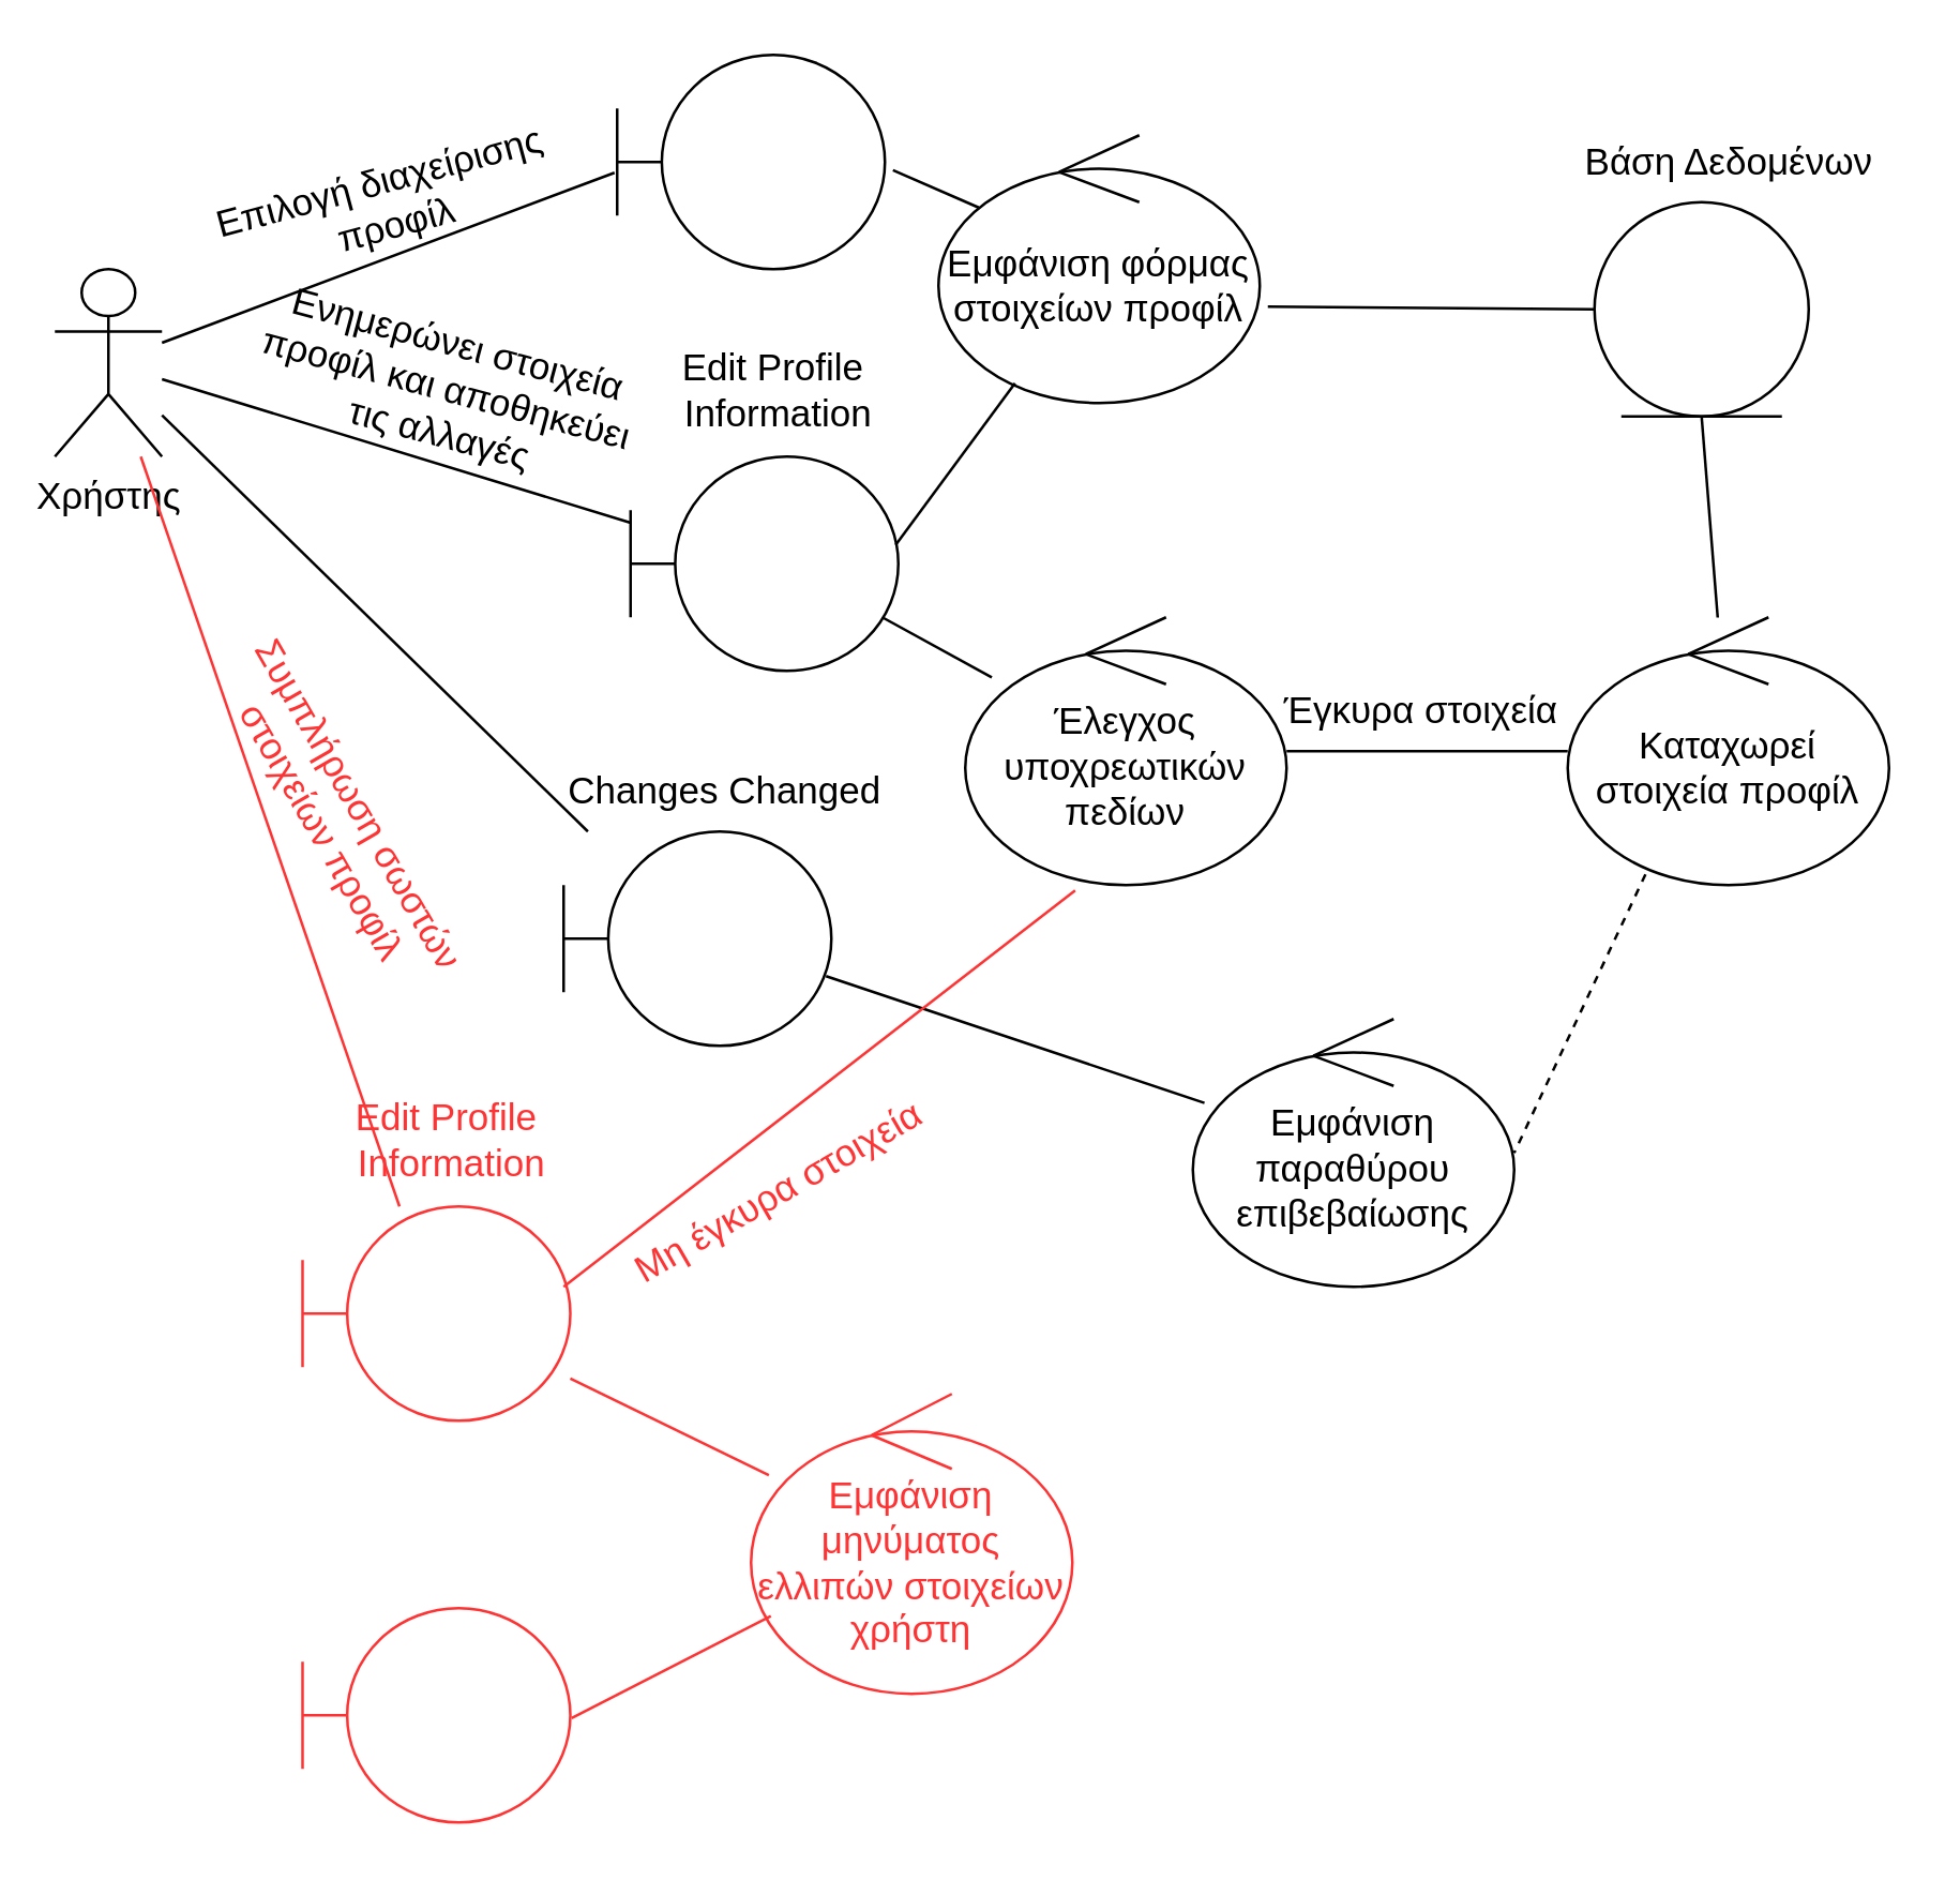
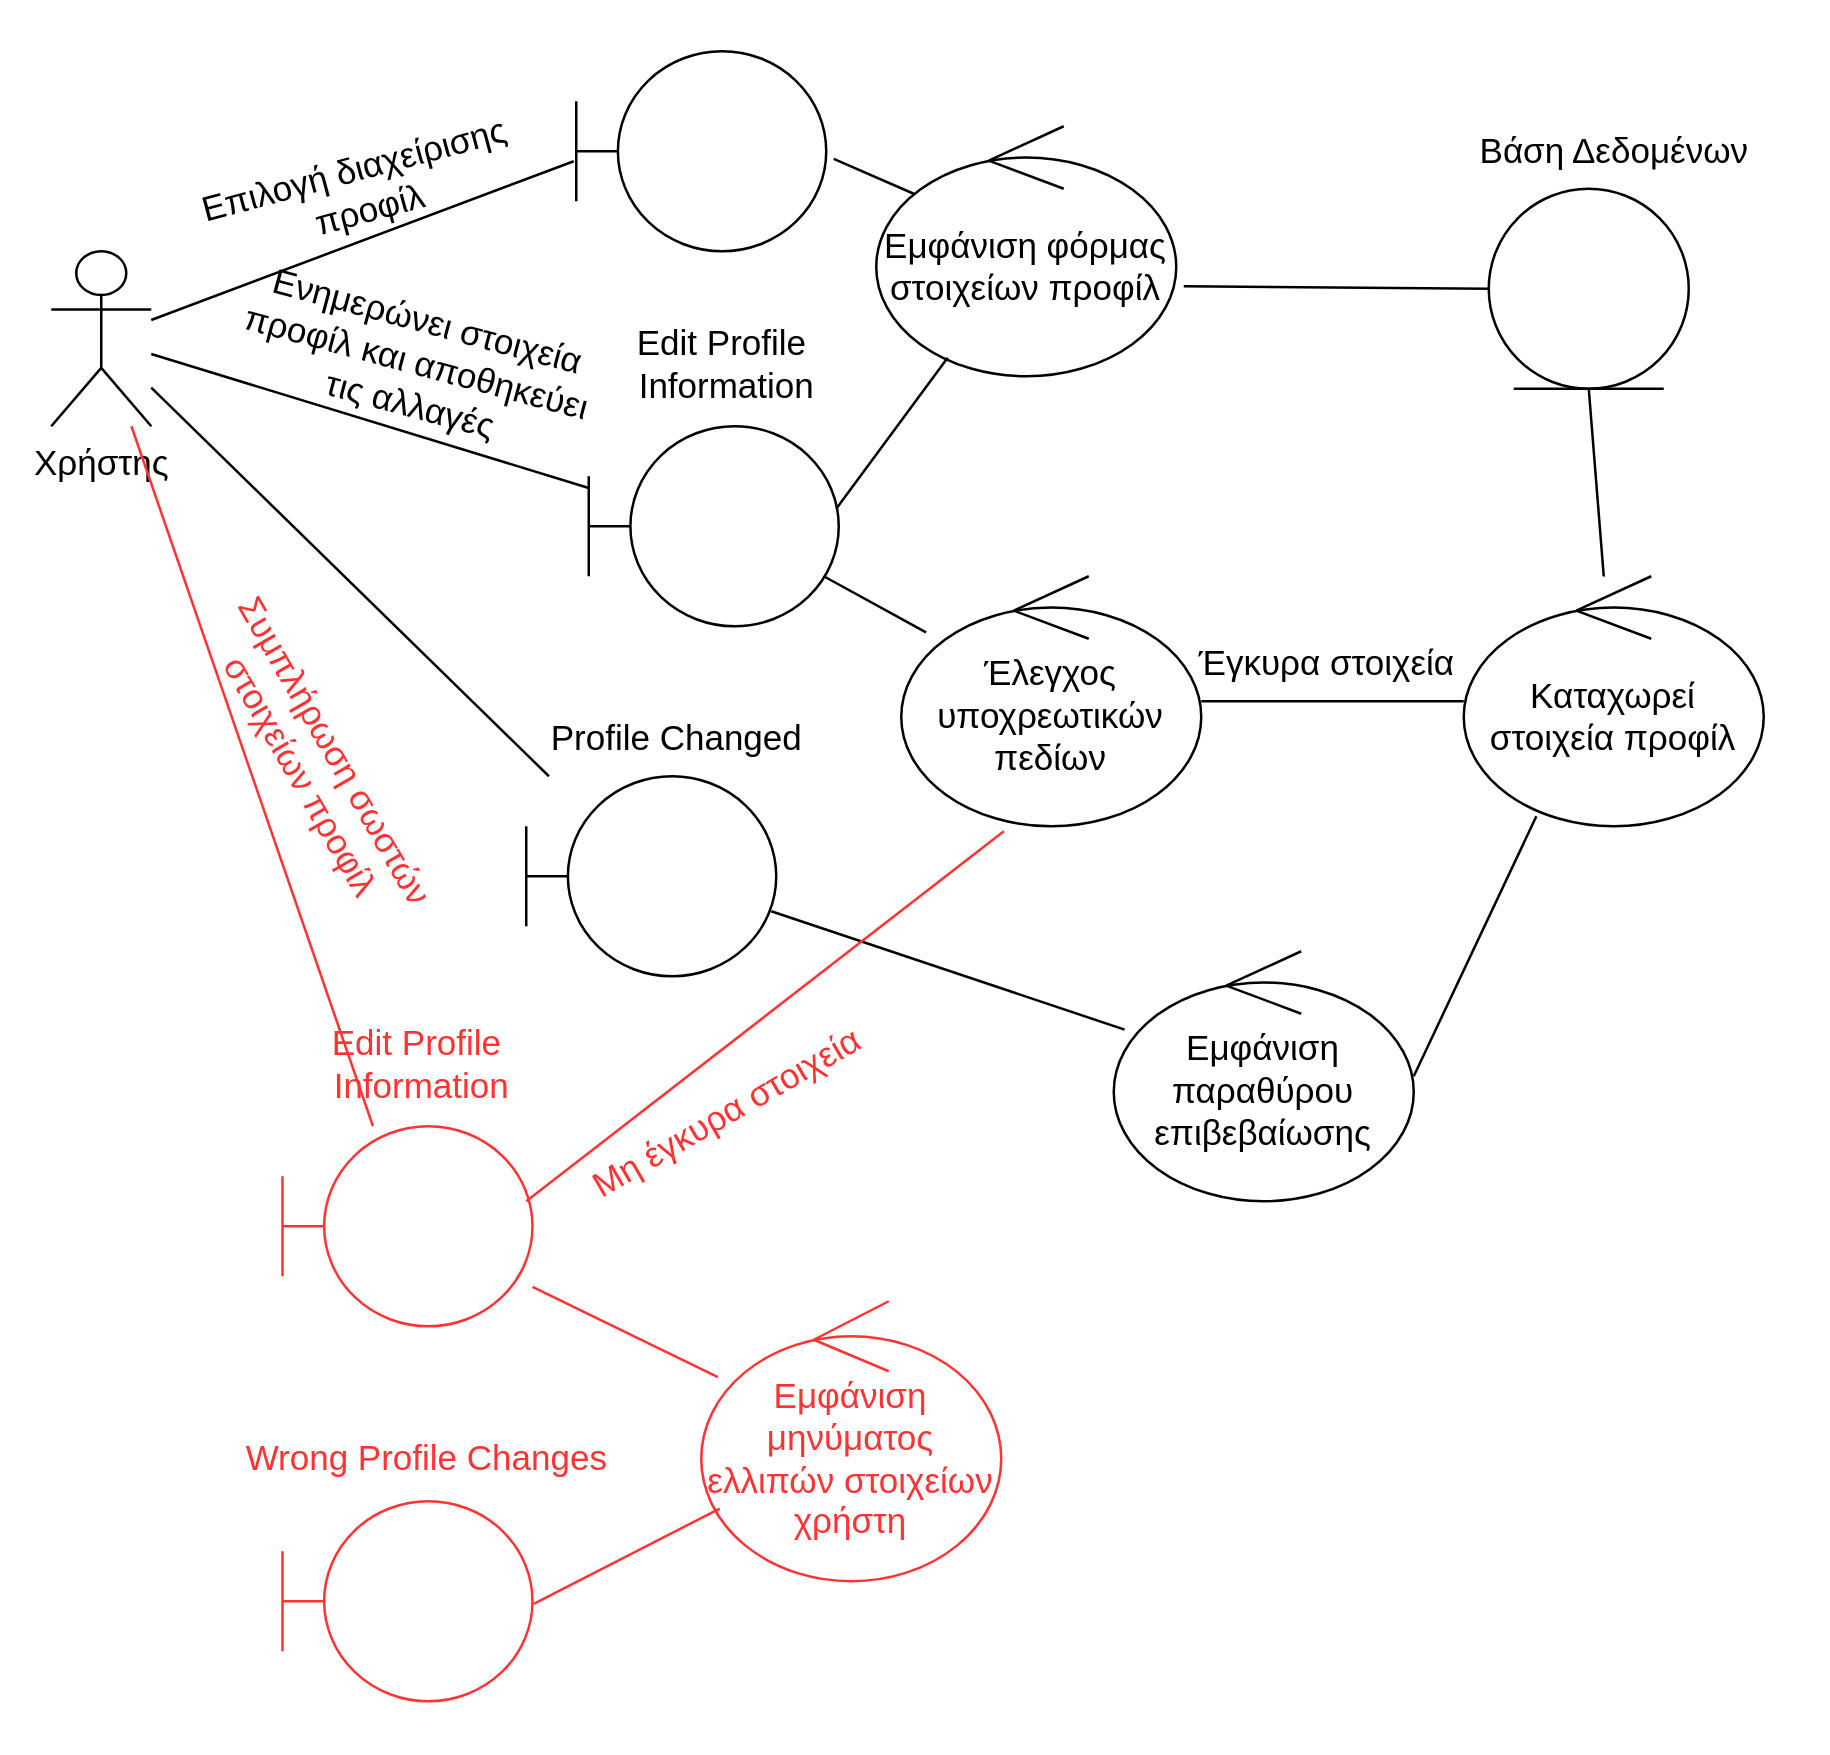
- <mxCell id="25" value="&lt;font style=&quot;font-size: 14px;&quot;&gt;Changes Changed&lt;/font&gt;" style="text;html=1;align=center;verticalAlign=middle;resizable=0;points=[];autosize=1;strokeColor=none;fillColor=none;" vertex="1" parent="1"><mxGeometry x="210" y="280" width="120" height="30" as="geometry" /></mxCell>
+ <mxCell id="25" value="&lt;font style=&quot;font-size: 14px;&quot;&gt;Profile Changed&lt;/font&gt;" style="text;html=1;align=center;verticalAlign=middle;resizable=0;points=[];autosize=1;strokeColor=none;fillColor=none;" vertex="1" parent="1"><mxGeometry x="210" y="280" width="120" height="30" as="geometry" /></mxCell>
- <mxCell id="23" value="" style="endArrow=none;html=1;rounded=0;entryX=1;entryY=0.5;entryDx=0;entryDy=0;entryPerimeter=0;exitX=0.242;exitY=0.96;exitDx=0;exitDy=0;exitPerimeter=0;dashed=1;" edge="1" parent="1" source="18" target="22"><mxGeometry width="50" height="50" relative="1" as="geometry"><mxPoint x="651" y="240" as="sourcePoint" /><mxPoint x="645" y="165" as="targetPoint" /></mxGeometry></mxCell>
+ <mxCell id="23" value="" style="endArrow=none;html=1;rounded=0;entryX=1;entryY=0.5;entryDx=0;entryDy=0;entryPerimeter=0;exitX=0.242;exitY=0.96;exitDx=0;exitDy=0;exitPerimeter=0;" edge="1" parent="1" source="18" target="22"><mxGeometry width="50" height="50" relative="1" as="geometry"><mxPoint x="651" y="240" as="sourcePoint" /><mxPoint x="645" y="165" as="targetPoint" /></mxGeometry></mxCell>
+ <mxCell id="38" value="&lt;font style=&quot;font-size: 14px; color: rgb(255, 51, 51);&quot;&gt;Wrong Profile Changes&lt;/font&gt;" style="text;html=1;align=center;verticalAlign=middle;resizable=0;points=[];autosize=1;strokeColor=none;fillColor=none;" vertex="1" parent="1"><mxGeometry x="85" y="568" width="170" height="30" as="geometry" /></mxCell>
